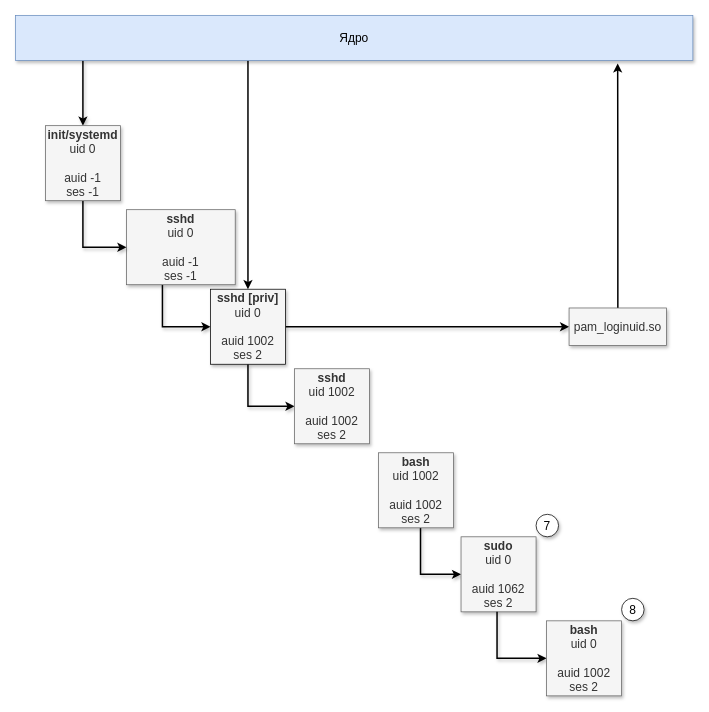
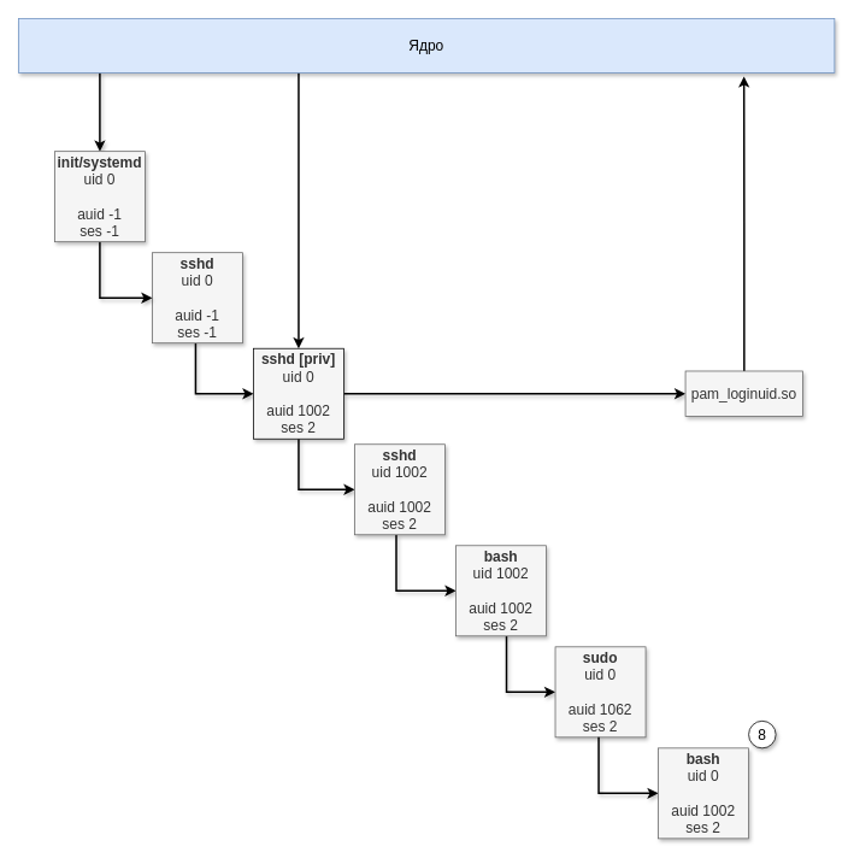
- <mxCell id="3" value="&lt;font style=&quot;font-size: 16px&quot;&gt;&lt;b&gt;sshd&lt;br&gt;&lt;/b&gt;uid 0&lt;br&gt;&lt;br&gt;auid -1&lt;br&gt;ses -1&lt;br&gt;&lt;/font&gt;" style="whiteSpace=wrap;html=1;aspect=fixed;shadow=1;fillColor=#f5f5f5;strokeColor=#666666;fontColor=#333333;" parent="1" vertex="1"><mxGeometry x="168" y="279" width="145" height="100" as="geometry" /></mxCell>
+ <mxCell id="3" value="&lt;font style=&quot;font-size: 16px&quot;&gt;&lt;b&gt;sshd&lt;br&gt;&lt;/b&gt;uid 0&lt;br&gt;&lt;br&gt;auid -1&lt;br&gt;ses -1&lt;br&gt;&lt;/font&gt;" style="whiteSpace=wrap;html=1;aspect=fixed;shadow=1;fillColor=#f5f5f5;strokeColor=#666666;fontColor=#333333;" parent="1" vertex="1"><mxGeometry x="168" y="279" width="100" height="100" as="geometry" /></mxCell>
+ <mxCell id="9" style="edgeStyle=orthogonalEdgeStyle;rounded=0;orthogonalLoop=1;jettySize=auto;html=1;entryX=0;entryY=0.5;entryDx=0;entryDy=0;strokeWidth=2;shadow=1;" parent="1" source="10" target="12" edge="1"><mxGeometry relative="1" as="geometry"><Array as="points"><mxPoint x="438" y="653" /></Array></mxGeometry></mxCell>
- <mxCell id="21" value="&lt;font style=&quot;font-size: 16px&quot;&gt;7&lt;/font&gt;" style="ellipse;whiteSpace=wrap;html=1;aspect=fixed;shadow=1;" parent="1" vertex="1"><mxGeometry x="714" y="685" width="30" height="30" as="geometry" /></mxCell>
